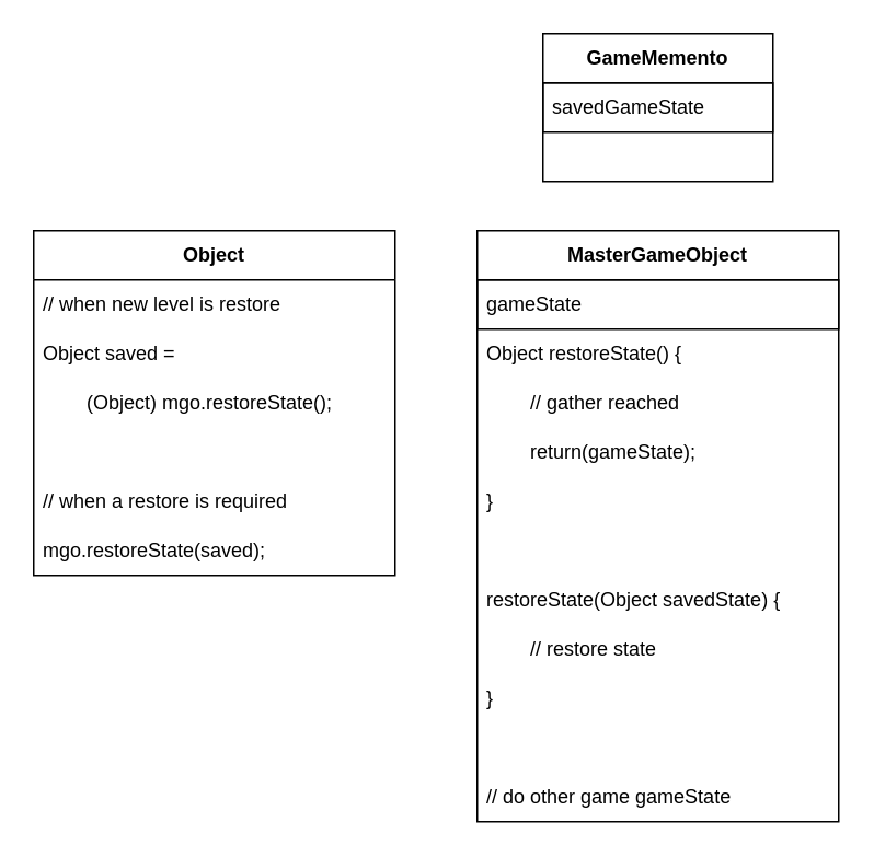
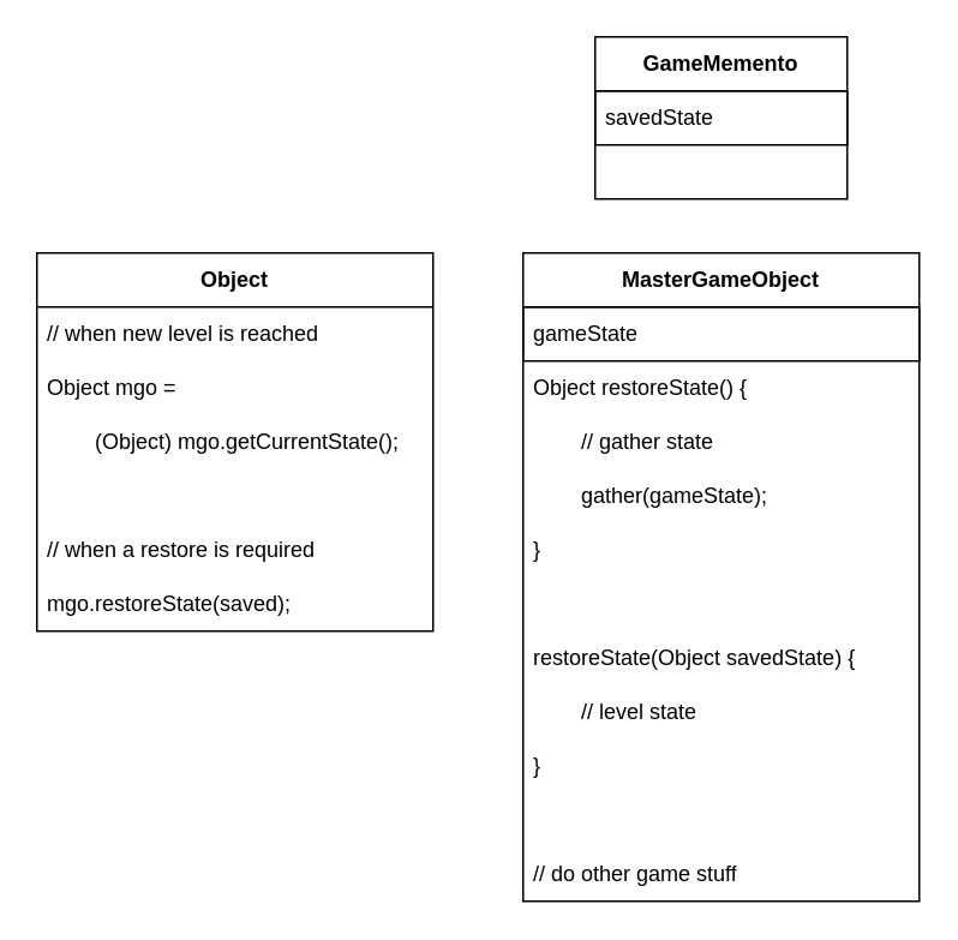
- <mxCell id="10" value="savedGameState" style="text;strokeColor=default;fillColor=none;align=left;verticalAlign=middle;spacingLeft=4;spacingRight=4;overflow=hidden;points=[[0,0.5],[1,0.5]];portConstraint=eastwest;rotatable=0;whiteSpace=wrap;html=1;" vertex="1" parent="9"><mxGeometry y="30" width="140" height="30" as="geometry" /></mxCell>
+ <mxCell id="10" value="savedState" style="text;strokeColor=default;fillColor=none;align=left;verticalAlign=middle;spacingLeft=4;spacingRight=4;overflow=hidden;points=[[0,0.5],[1,0.5]];portConstraint=eastwest;rotatable=0;whiteSpace=wrap;html=1;" vertex="1" parent="9"><mxGeometry y="30" width="140" height="30" as="geometry" /></mxCell>
- <mxCell id="3" value="// when new level is restore" style="text;strokeColor=none;fillColor=none;align=left;verticalAlign=middle;spacingLeft=4;spacingRight=4;overflow=hidden;points=[[0,0.5],[1,0.5]];portConstraint=eastwest;rotatable=0;whiteSpace=wrap;html=1;" vertex="1" parent="2"><mxGeometry y="30" width="220" height="30" as="geometry" /></mxCell>
+ <mxCell id="3" value="// when new level is reached" style="text;strokeColor=none;fillColor=none;align=left;verticalAlign=middle;spacingLeft=4;spacingRight=4;overflow=hidden;points=[[0,0.5],[1,0.5]];portConstraint=eastwest;rotatable=0;whiteSpace=wrap;html=1;" vertex="1" parent="2"><mxGeometry y="30" width="220" height="30" as="geometry" /></mxCell>
- <mxCell id="4" value="Object saved =" style="text;strokeColor=none;fillColor=none;align=left;verticalAlign=middle;spacingLeft=4;spacingRight=4;overflow=hidden;points=[[0,0.5],[1,0.5]];portConstraint=eastwest;rotatable=0;whiteSpace=wrap;html=1;" vertex="1" parent="2"><mxGeometry y="60" width="220" height="30" as="geometry" /></mxCell>
+ <mxCell id="4" value="Object mgo =" style="text;strokeColor=none;fillColor=none;align=left;verticalAlign=middle;spacingLeft=4;spacingRight=4;overflow=hidden;points=[[0,0.5],[1,0.5]];portConstraint=eastwest;rotatable=0;whiteSpace=wrap;html=1;" vertex="1" parent="2"><mxGeometry y="60" width="220" height="30" as="geometry" /></mxCell>
- <mxCell id="5" value="&lt;span style=&quot;white-space: pre;&quot;&gt;&#09;&lt;/span&gt;(Object) mgo.restoreState();" style="text;strokeColor=none;fillColor=none;align=left;verticalAlign=middle;spacingLeft=4;spacingRight=4;overflow=hidden;points=[[0,0.5],[1,0.5]];portConstraint=eastwest;rotatable=0;whiteSpace=wrap;html=1;" vertex="1" parent="2"><mxGeometry y="90" width="220" height="30" as="geometry" /></mxCell>
+ <mxCell id="5" value="&lt;span style=&quot;white-space: pre;&quot;&gt;&#09;&lt;/span&gt;(Object) mgo.getCurrentState();" style="text;strokeColor=none;fillColor=none;align=left;verticalAlign=middle;spacingLeft=4;spacingRight=4;overflow=hidden;points=[[0,0.5],[1,0.5]];portConstraint=eastwest;rotatable=0;whiteSpace=wrap;html=1;" vertex="1" parent="2"><mxGeometry y="90" width="220" height="30" as="geometry" /></mxCell>
- <mxCell id="15" value="&lt;span style=&quot;white-space: pre;&quot;&gt;&#09;&lt;/span&gt;// gather reached" style="text;strokeColor=none;fillColor=none;align=left;verticalAlign=middle;spacingLeft=4;spacingRight=4;overflow=hidden;points=[[0,0.5],[1,0.5]];portConstraint=eastwest;rotatable=0;whiteSpace=wrap;html=1;" vertex="1" parent="12"><mxGeometry y="90" width="220" height="30" as="geometry" /></mxCell>
+ <mxCell id="15" value="&lt;span style=&quot;white-space: pre;&quot;&gt;&#09;&lt;/span&gt;// gather state" style="text;strokeColor=none;fillColor=none;align=left;verticalAlign=middle;spacingLeft=4;spacingRight=4;overflow=hidden;points=[[0,0.5],[1,0.5]];portConstraint=eastwest;rotatable=0;whiteSpace=wrap;html=1;" vertex="1" parent="12"><mxGeometry y="90" width="220" height="30" as="geometry" /></mxCell>
- <mxCell id="16" value="&lt;span style=&quot;white-space: pre;&quot;&gt;&#09;&lt;/span&gt;return(gameState);" style="text;strokeColor=none;fillColor=none;align=left;verticalAlign=middle;spacingLeft=4;spacingRight=4;overflow=hidden;points=[[0,0.5],[1,0.5]];portConstraint=eastwest;rotatable=0;whiteSpace=wrap;html=1;" vertex="1" parent="12"><mxGeometry y="120" width="220" height="30" as="geometry" /></mxCell>
+ <mxCell id="16" value="&lt;span style=&quot;white-space: pre;&quot;&gt;&#09;&lt;/span&gt;gather(gameState);" style="text;strokeColor=none;fillColor=none;align=left;verticalAlign=middle;spacingLeft=4;spacingRight=4;overflow=hidden;points=[[0,0.5],[1,0.5]];portConstraint=eastwest;rotatable=0;whiteSpace=wrap;html=1;" vertex="1" parent="12"><mxGeometry y="120" width="220" height="30" as="geometry" /></mxCell>
- <mxCell id="20" value="&lt;span style=&quot;white-space: pre;&quot;&gt;&#09;&lt;/span&gt;// restore state" style="text;strokeColor=none;fillColor=none;align=left;verticalAlign=middle;spacingLeft=4;spacingRight=4;overflow=hidden;points=[[0,0.5],[1,0.5]];portConstraint=eastwest;rotatable=0;whiteSpace=wrap;html=1;" vertex="1" parent="12"><mxGeometry y="240" width="220" height="30" as="geometry" /></mxCell>
+ <mxCell id="20" value="&lt;span style=&quot;white-space: pre;&quot;&gt;&#09;&lt;/span&gt;// level state" style="text;strokeColor=none;fillColor=none;align=left;verticalAlign=middle;spacingLeft=4;spacingRight=4;overflow=hidden;points=[[0,0.5],[1,0.5]];portConstraint=eastwest;rotatable=0;whiteSpace=wrap;html=1;" vertex="1" parent="12"><mxGeometry y="240" width="220" height="30" as="geometry" /></mxCell>
- <mxCell id="23" value="// do other game gameState" style="text;strokeColor=none;fillColor=none;align=left;verticalAlign=middle;spacingLeft=4;spacingRight=4;overflow=hidden;points=[[0,0.5],[1,0.5]];portConstraint=eastwest;rotatable=0;whiteSpace=wrap;html=1;" vertex="1" parent="12"><mxGeometry y="330" width="220" height="30" as="geometry" /></mxCell>
+ <mxCell id="23" value="// do other game stuff" style="text;strokeColor=none;fillColor=none;align=left;verticalAlign=middle;spacingLeft=4;spacingRight=4;overflow=hidden;points=[[0,0.5],[1,0.5]];portConstraint=eastwest;rotatable=0;whiteSpace=wrap;html=1;" vertex="1" parent="12"><mxGeometry y="330" width="220" height="30" as="geometry" /></mxCell>
